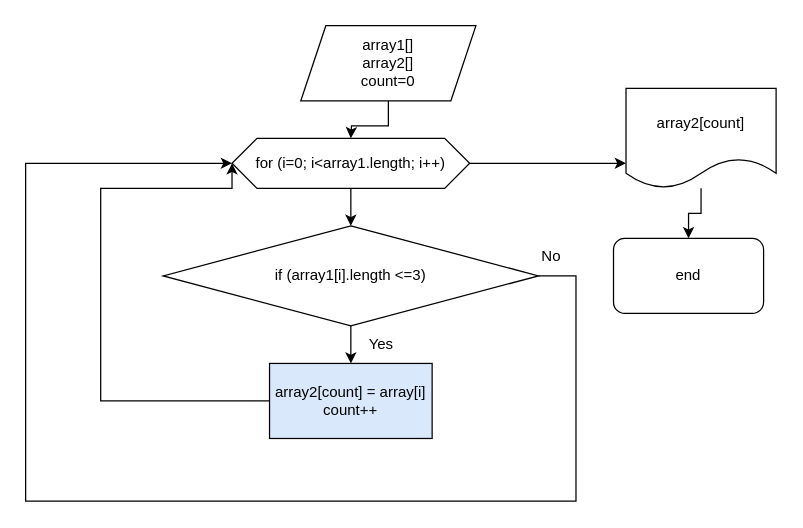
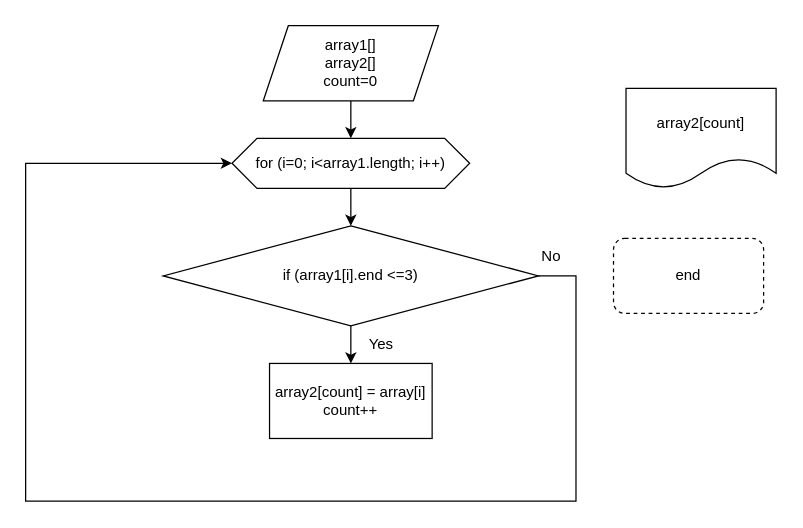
- <mxCell id="3" value="array1[]&lt;br&gt;array2[]&lt;br&gt;count=0" style="shape=parallelogram;perimeter=parallelogramPerimeter;whiteSpace=wrap;html=1;fixedSize=1;" vertex="1" parent="1"><mxGeometry x="240" y="20" width="140" height="60" as="geometry" /></mxCell>
+ <mxCell id="3" value="array1[]&lt;br&gt;array2[]&lt;br&gt;count=0" style="shape=parallelogram;perimeter=parallelogramPerimeter;whiteSpace=wrap;html=1;fixedSize=1;" vertex="1" parent="1"><mxGeometry x="210" y="20" width="140" height="60" as="geometry" /></mxCell>
- <mxCell id="8" style="edgeStyle=orthogonalEdgeStyle;rounded=0;orthogonalLoop=1;jettySize=auto;html=1;" edge="1" parent="1" source="9" target="15"><mxGeometry relative="1" as="geometry"><mxPoint x="485" y="130" as="targetPoint" /><Array as="points"><mxPoint x="490" y="130" /><mxPoint x="490" y="130" /></Array></mxGeometry></mxCell>
- <mxCell id="14" value="" style="edgeStyle=orthogonalEdgeStyle;rounded=0;orthogonalLoop=1;jettySize=auto;html=1;" edge="1" parent="1" source="15" target="16"><mxGeometry relative="1" as="geometry" /></mxCell>
- <mxCell id="11" value="if (array1[i].length &amp;lt;=3)" style="rhombus;whiteSpace=wrap;html=1;" vertex="1" parent="1"><mxGeometry x="130" y="180" width="300" height="80" as="geometry" /></mxCell>
+ <mxCell id="11" value="if (array1[i].end &amp;lt;=3)" style="rhombus;whiteSpace=wrap;html=1;" vertex="1" parent="1"><mxGeometry x="130" y="180" width="300" height="80" as="geometry" /></mxCell>
- <mxCell id="16" value="end" style="rounded=1;whiteSpace=wrap;html=1;" vertex="1" parent="1"><mxGeometry x="490" y="190" width="120" height="60" as="geometry" /></mxCell>
+ <mxCell id="16" value="end" style="rounded=1;whiteSpace=wrap;html=1;dashed=1;" vertex="1" parent="1"><mxGeometry x="490" y="190" width="120" height="60" as="geometry" /></mxCell>
- <mxCell id="6" value="" style="edgeStyle=orthogonalEdgeStyle;rounded=0;orthogonalLoop=1;jettySize=auto;html=1;exitX=0;exitY=0.5;exitDx=0;exitDy=0;entryX=0;entryY=0.5;entryDx=0;entryDy=0;" edge="1" parent="1" source="13" target="9"><mxGeometry relative="1" as="geometry"><mxPoint x="120" y="200" as="targetPoint" /><Array as="points"><mxPoint x="80" y="320" /><mxPoint x="80" y="150" /><mxPoint x="185" y="150" /></Array><mxPoint x="70" y="592" as="sourcePoint" /></mxGeometry></mxCell>
- <mxCell id="13" value="array2[count] = array[i]&lt;br&gt;count++" style="rounded=0;whiteSpace=wrap;html=1;fillColor=#dae8fc;" vertex="1" parent="1"><mxGeometry x="215" y="290" width="130" height="60" as="geometry" /></mxCell>
+ <mxCell id="13" value="array2[count] = array[i]&lt;br&gt;count++" style="rounded=0;whiteSpace=wrap;html=1;" vertex="1" parent="1"><mxGeometry x="215" y="290" width="130" height="60" as="geometry" /></mxCell>
